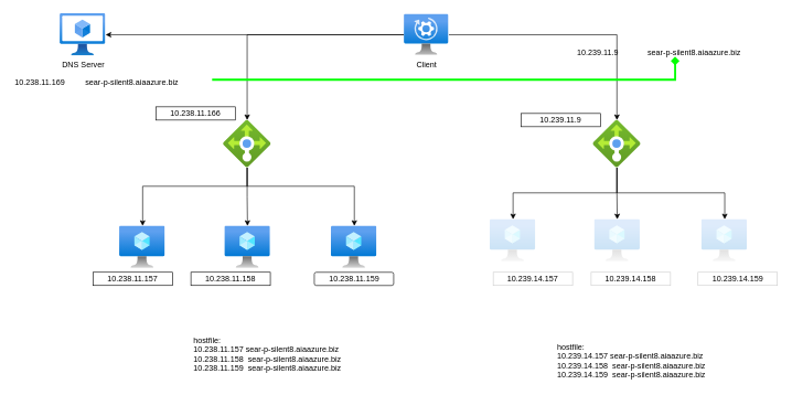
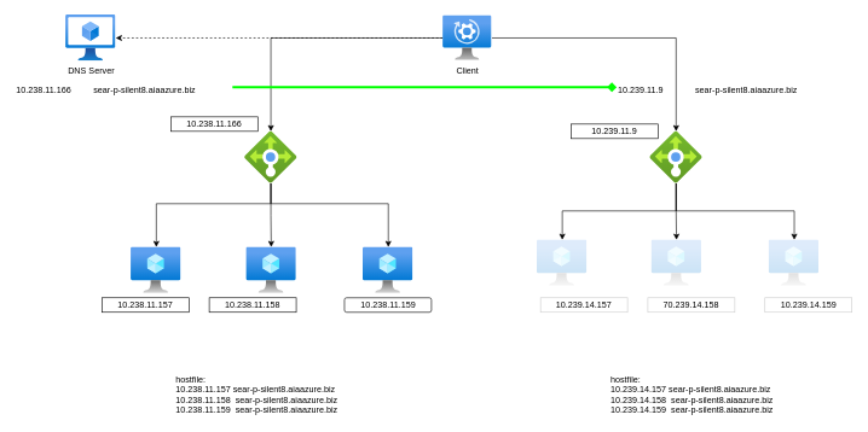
- <mxCell id="11" style="edgeStyle=orthogonalEdgeStyle;rounded=0;orthogonalLoop=1;jettySize=auto;html=1;" edge="1" parent="1" source="12" target="30"><mxGeometry relative="1" as="geometry" /></mxCell>
+ <mxCell id="11" style="edgeStyle=orthogonalEdgeStyle;rounded=0;orthogonalLoop=1;jettySize=auto;html=1;dashed=1;" edge="1" parent="1" source="12" target="30"><mxGeometry relative="1" as="geometry" /></mxCell>
- <mxCell id="33" value="&lt;span&gt;&lt;span dir=&quot;ltr&quot; class=&quot;ui-provider gs b c d e f g h i j k l m n o p q r s t u v w x y z ab ac ae af ag ah ai aj ak&quot;&gt;10.239.11.9&lt;span style=&quot;white-space: pre;&quot;&gt;&#09;&lt;/span&gt;&lt;span style=&quot;white-space: pre;&quot;&gt;&#09;&lt;/span&gt;sear-p-silent8.aiaazure.biz&lt;/span&gt;&lt;/span&gt;" style="text;whiteSpace=wrap;html=1;" vertex="1" parent="1"><mxGeometry x="870" y="65" width="300" height="20" as="geometry" /></mxCell>
+ <mxCell id="33" value="&lt;span&gt;&lt;span dir=&quot;ltr&quot; class=&quot;ui-provider gs b c d e f g h i j k l m n o p q r s t u v w x y z ab ac ae af ag ah ai aj ak&quot;&gt;10.239.11.9&lt;span style=&quot;white-space: pre;&quot;&gt;&#09;&lt;/span&gt;&lt;span style=&quot;white-space: pre;&quot;&gt;&#09;&lt;/span&gt;sear-p-silent8.aiaazure.biz&lt;/span&gt;&lt;/span&gt;" style="text;whiteSpace=wrap;html=1;" vertex="1" parent="1"><mxGeometry x="850" y="110" width="300" height="20" as="geometry" /></mxCell>
- <mxCell id="29" value="&lt;span&gt;&lt;span dir=&quot;ltr&quot; class=&quot;ui-provider gs b c d e f g h i j k l m n o p q r s t u v w x y z ab ac ae af ag ah ai aj ak&quot;&gt;10.238.11.169&lt;span style=&quot;white-space: pre;&quot;&gt;&#09;&lt;/span&gt;&lt;span style=&quot;white-space: pre;&quot;&gt;&#09;&lt;/span&gt;sear-p-silent8.aiaazure.biz&lt;/span&gt;&lt;/span&gt;" style="text;whiteSpace=wrap;html=1;" vertex="1" parent="1"><mxGeometry x="20" y="110" width="300" height="20" as="geometry" /></mxCell>
+ <mxCell id="29" value="&lt;span&gt;&lt;span dir=&quot;ltr&quot; class=&quot;ui-provider gs b c d e f g h i j k l m n o p q r s t u v w x y z ab ac ae af ag ah ai aj ak&quot;&gt;10.238.11.166&lt;span style=&quot;white-space: pre;&quot;&gt;&#09;&lt;/span&gt;&lt;span style=&quot;white-space: pre;&quot;&gt;&#09;&lt;/span&gt;sear-p-silent8.aiaazure.biz&lt;/span&gt;&lt;/span&gt;" style="text;whiteSpace=wrap;html=1;" vertex="1" parent="1"><mxGeometry x="20" y="110" width="300" height="20" as="geometry" /></mxCell>
- <mxCell id="26" value="10.239.14.158" style="rounded=0;whiteSpace=wrap;html=1;opacity=20;" vertex="1" parent="1"><mxGeometry x="893" y="411" width="120" height="20" as="geometry" /></mxCell>
+ <mxCell id="26" value="70.239.14.158" style="rounded=0;whiteSpace=wrap;html=1;opacity=20;" vertex="1" parent="1"><mxGeometry x="893" y="411" width="120" height="20" as="geometry" /></mxCell>
- <mxCell id="31" value="&lt;span&gt;&lt;/span&gt;hostfile:&lt;br&gt;10.238.11.157&lt;span style=&quot;border-color: var(--border-color);&quot;&gt;&#09;&lt;/span&gt;&lt;span style=&quot;border-color: var(--border-color);&quot;&gt;&#09;&lt;/span&gt;sear-p-silent8.aiaazure.biz&lt;br&gt;10.238.11.158&amp;nbsp;&lt;span style=&quot;border-color: var(--border-color);&quot;&gt;&#09;&lt;/span&gt;sear-p-silent8.aiaazure.biz&lt;br&gt;10.238.11.159&amp;nbsp;&lt;span style=&quot;border-color: var(--border-color);&quot;&gt;&#09;&lt;/span&gt;sear-p-silent8.aiaazure.biz" style="text;whiteSpace=wrap;html=1;" vertex="1" parent="1"><mxGeometry x="290" y="500" width="280" height="65" as="geometry" /></mxCell>
+ <mxCell id="31" value="&lt;span&gt;&lt;/span&gt;hostfile:&lt;br&gt;10.238.11.157&lt;span style=&quot;border-color: var(--border-color);&quot;&gt;&#09;&lt;/span&gt;&lt;span style=&quot;border-color: var(--border-color);&quot;&gt;&#09;&lt;/span&gt;sear-p-silent8.aiaazure.biz&lt;br&gt;10.238.11.158&amp;nbsp;&lt;span style=&quot;border-color: var(--border-color);&quot;&gt;&#09;&lt;/span&gt;sear-p-silent8.aiaazure.biz&lt;br&gt;10.238.11.159&amp;nbsp;&lt;span style=&quot;border-color: var(--border-color);&quot;&gt;&#09;&lt;/span&gt;sear-p-silent8.aiaazure.biz" style="text;whiteSpace=wrap;html=1;" vertex="1" parent="1"><mxGeometry x="240" y="510" width="280" height="65" as="geometry" /></mxCell>
